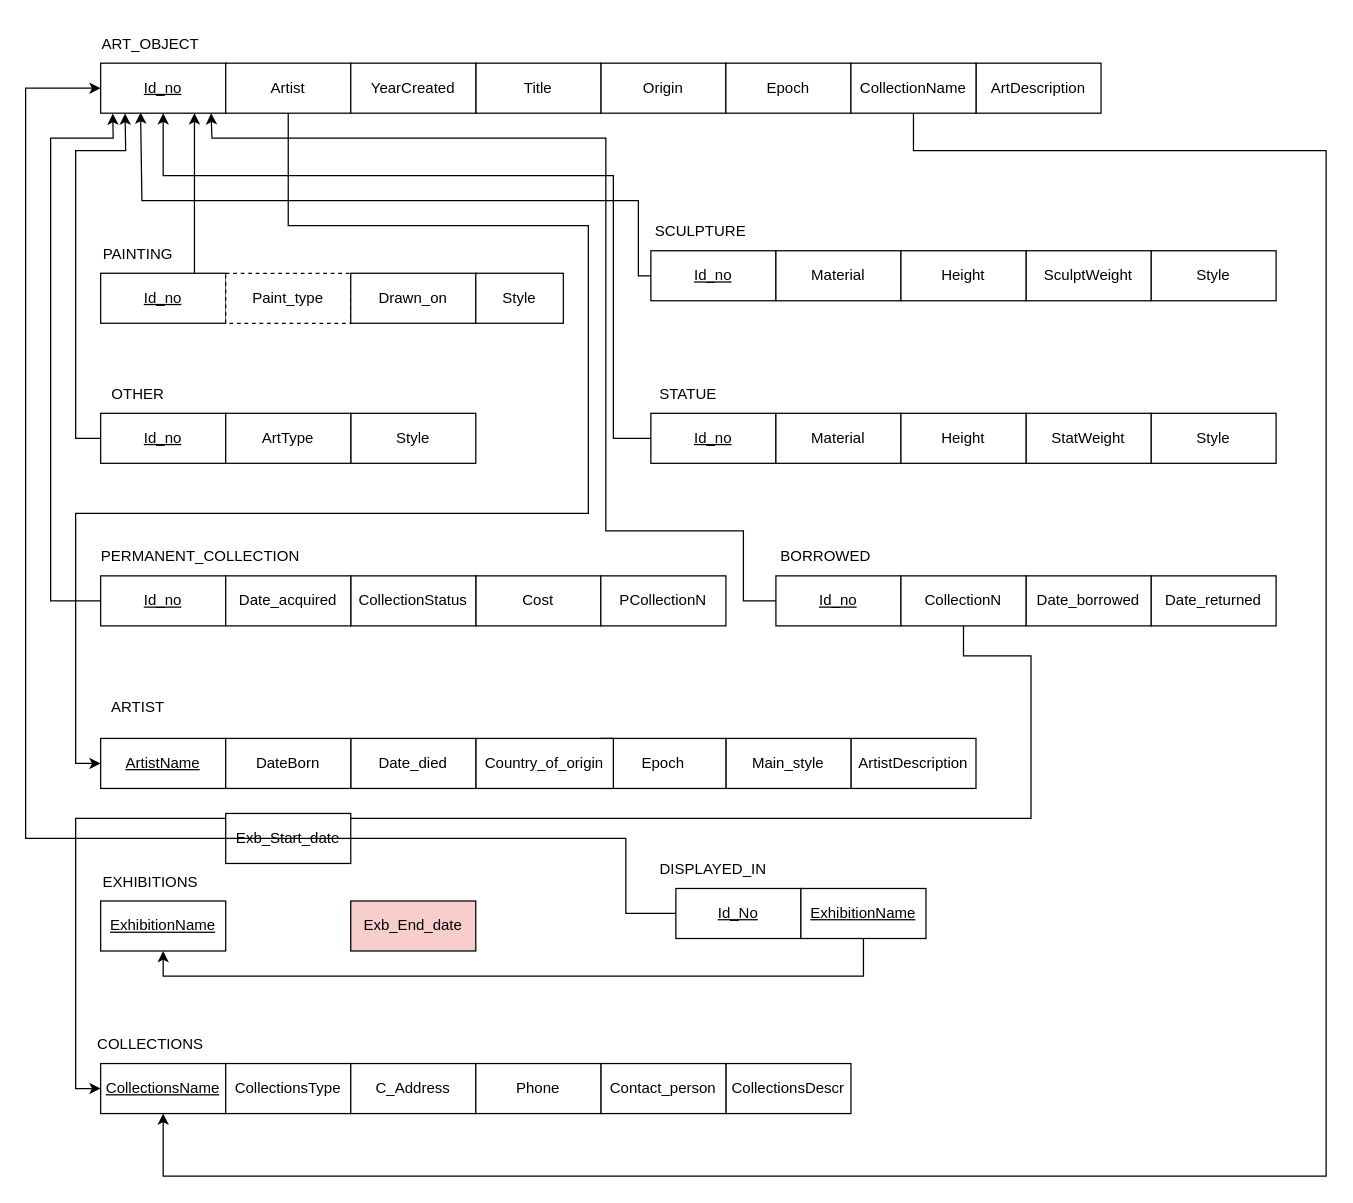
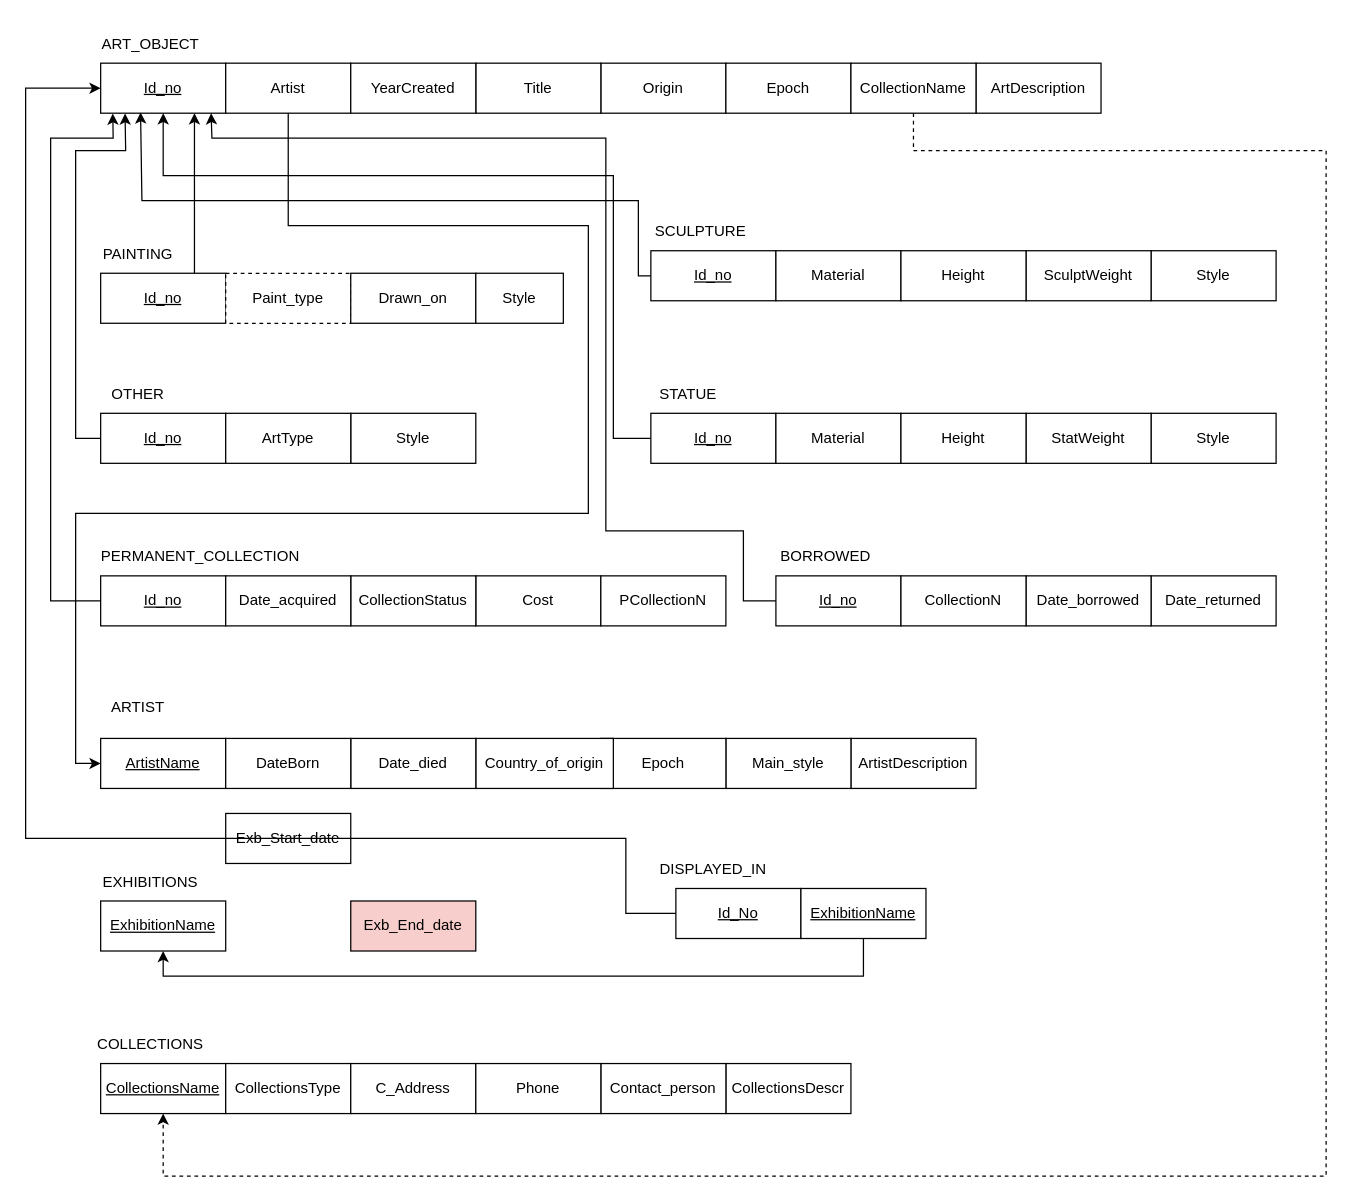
- <mxCell id="35" style="edgeStyle=orthogonalEdgeStyle;rounded=0;orthogonalLoop=1;jettySize=auto;html=1;exitX=0.5;exitY=1;exitDx=0;exitDy=0;entryX=0;entryY=0.5;entryDx=0;entryDy=0;" parent="1" source="36" target="50" edge="1"><mxGeometry relative="1" as="geometry"><Array as="points"><mxPoint x="770" y="524" /><mxPoint x="824" y="524" /><mxPoint x="824" y="654" /><mxPoint x="60" y="654" /><mxPoint x="60" y="870" /></Array></mxGeometry></mxCell>
- <mxCell id="51" style="edgeStyle=orthogonalEdgeStyle;rounded=0;orthogonalLoop=1;jettySize=auto;html=1;entryX=0.5;entryY=1;entryDx=0;entryDy=0;exitX=0.5;exitY=1;exitDx=0;exitDy=0;" parent="1" source="69" target="50" edge="1"><mxGeometry relative="1" as="geometry"><Array as="points"><mxPoint x="730" y="120" /><mxPoint x="1060" y="120" /><mxPoint x="1060" y="940" /><mxPoint x="130" y="940" /></Array></mxGeometry></mxCell>
+ <mxCell id="51" style="edgeStyle=orthogonalEdgeStyle;rounded=0;orthogonalLoop=1;jettySize=auto;html=1;entryX=0.5;entryY=1;entryDx=0;entryDy=0;exitX=0.5;exitY=1;exitDx=0;exitDy=0;dashed=1;" parent="1" source="69" target="50" edge="1"><mxGeometry relative="1" as="geometry"><Array as="points"><mxPoint x="730" y="120" /><mxPoint x="1060" y="120" /><mxPoint x="1060" y="940" /><mxPoint x="130" y="940" /></Array></mxGeometry></mxCell>
